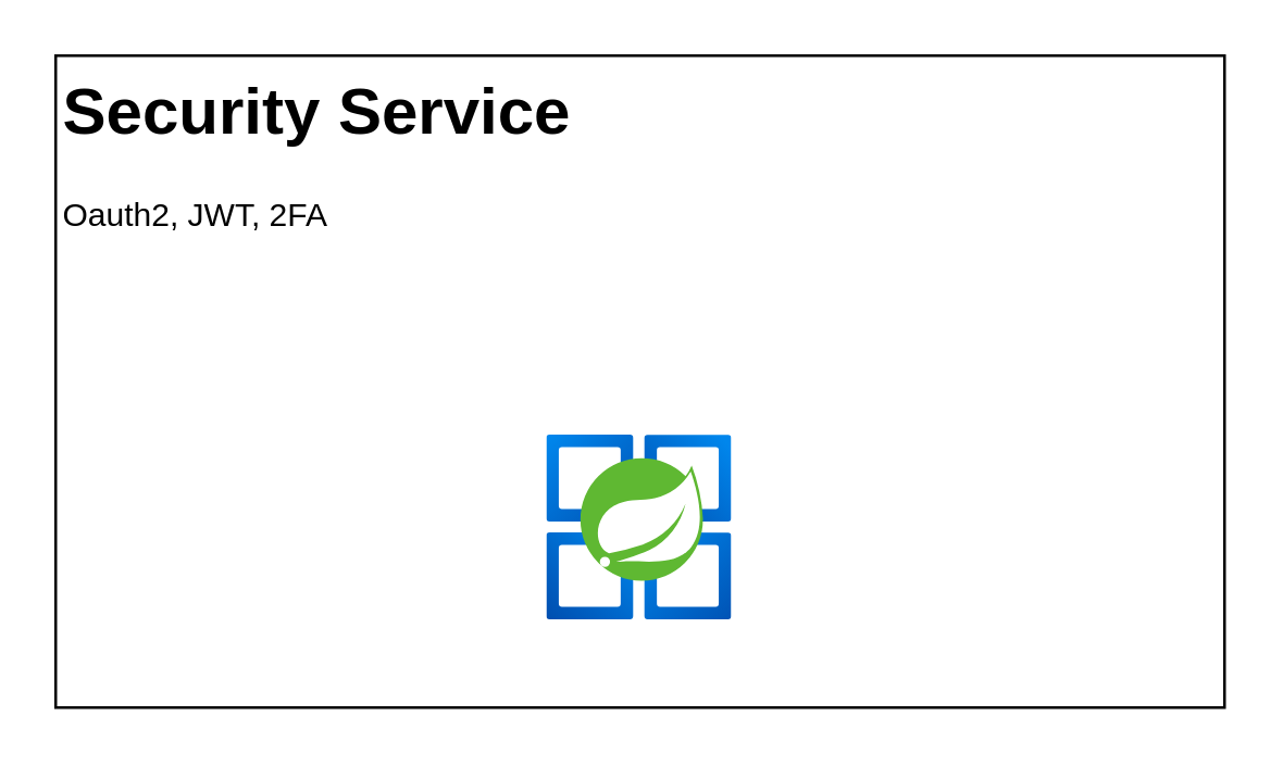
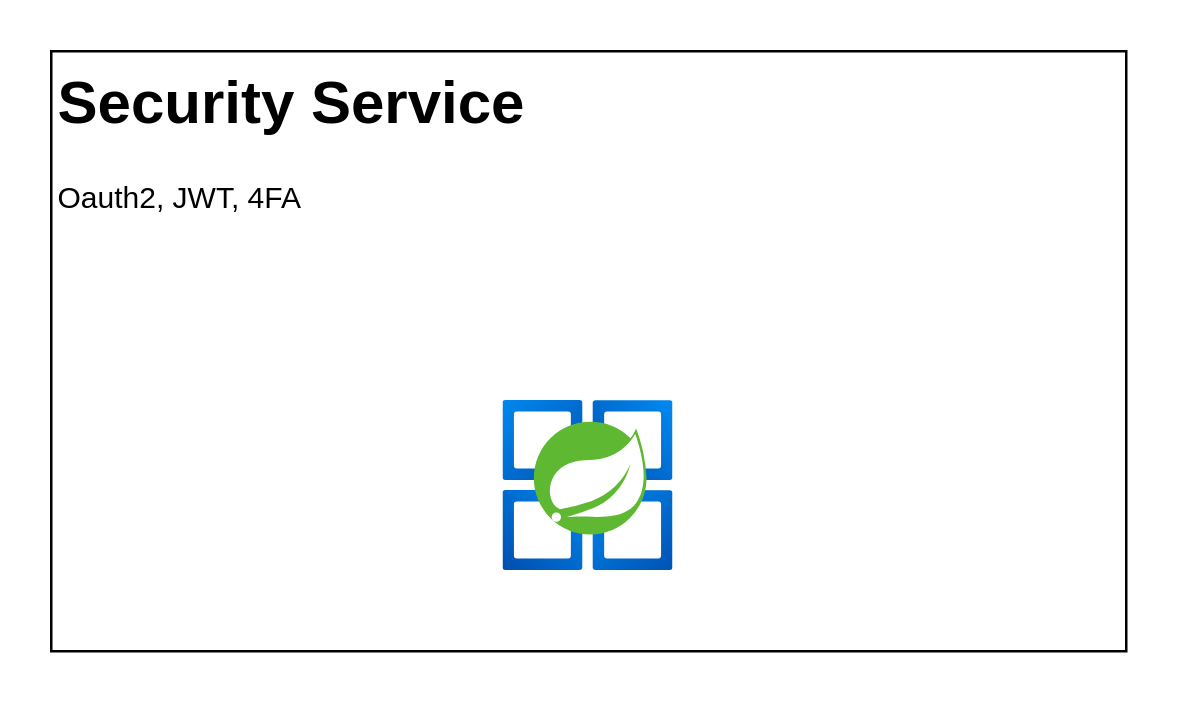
- <mxCell id="4" value="&lt;h1 style=&quot;margin-top: 0px;&quot;&gt;Security Service&lt;/h1&gt;&lt;p&gt;Oauth2, JWT, 2FA&lt;/p&gt;" style="text;html=1;whiteSpace=wrap;overflow=hidden;rounded=0;" vertex="1" parent="1"><mxGeometry x="21" y="20" width="189" height="70" as="geometry" /></mxCell>
+ <mxCell id="4" value="&lt;h1 style=&quot;margin-top: 0px;&quot;&gt;Security Service&lt;/h1&gt;&lt;p&gt;Oauth2, JWT, 4FA&lt;/p&gt;" style="text;html=1;whiteSpace=wrap;overflow=hidden;rounded=0;" vertex="1" parent="1"><mxGeometry x="21" y="20" width="189" height="70" as="geometry" /></mxCell>
